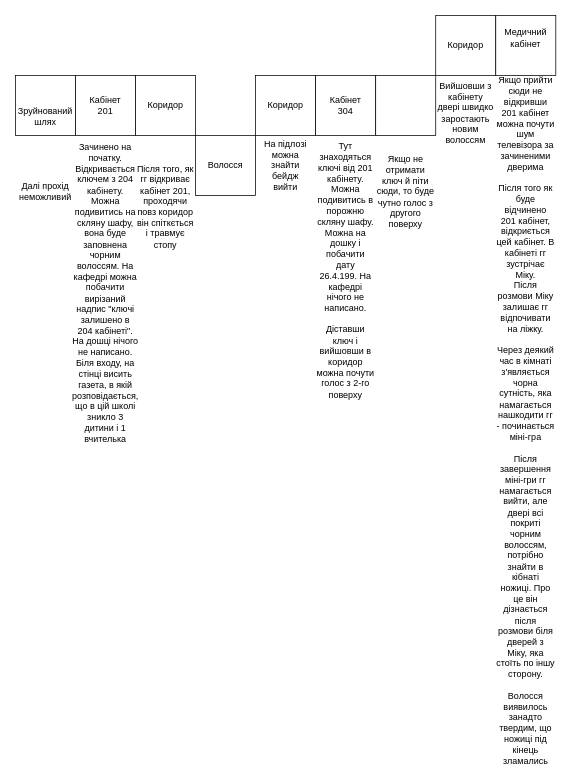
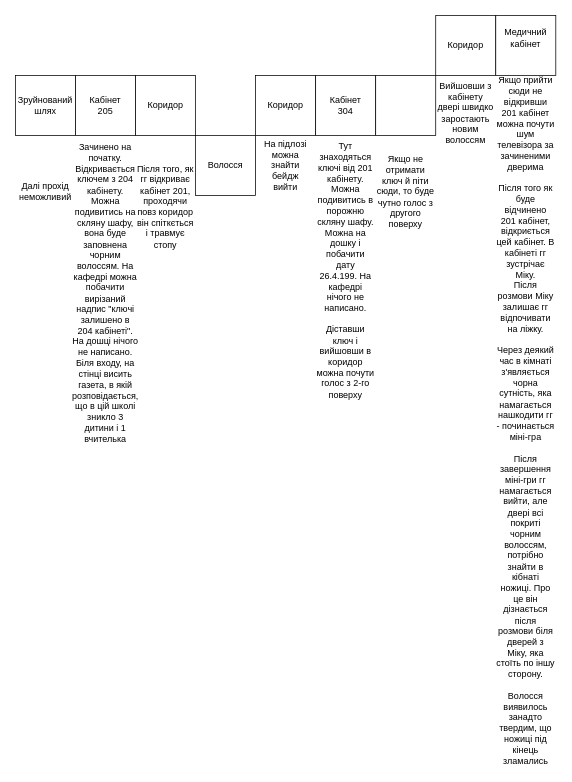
- <mxCell id="5" value="Кабінет 201" style="text;html=1;strokeColor=none;fillColor=none;align=center;verticalAlign=middle;whiteSpace=wrap;rounded=0;" vertex="1" parent="1"><mxGeometry x="110" y="125" width="60" height="30" as="geometry" /></mxCell>
+ <mxCell id="5" value="Кабінет 205" style="text;html=1;strokeColor=none;fillColor=none;align=center;verticalAlign=middle;whiteSpace=wrap;rounded=0;" vertex="1" parent="1"><mxGeometry x="110" y="125" width="60" height="30" as="geometry" /></mxCell>
- <mxCell id="4" value="Зруйнований шлях" style="text;html=1;strokeColor=none;fillColor=none;align=center;verticalAlign=middle;whiteSpace=wrap;rounded=0;" vertex="1" parent="1"><mxGeometry x="30" y="140" width="60" height="30" as="geometry" /></mxCell>
+ <mxCell id="4" value="Зруйнований шлях" style="text;html=1;strokeColor=none;fillColor=none;align=center;verticalAlign=middle;whiteSpace=wrap;rounded=0;" vertex="1" parent="1"><mxGeometry x="30" y="125" width="60" height="30" as="geometry" /></mxCell>
